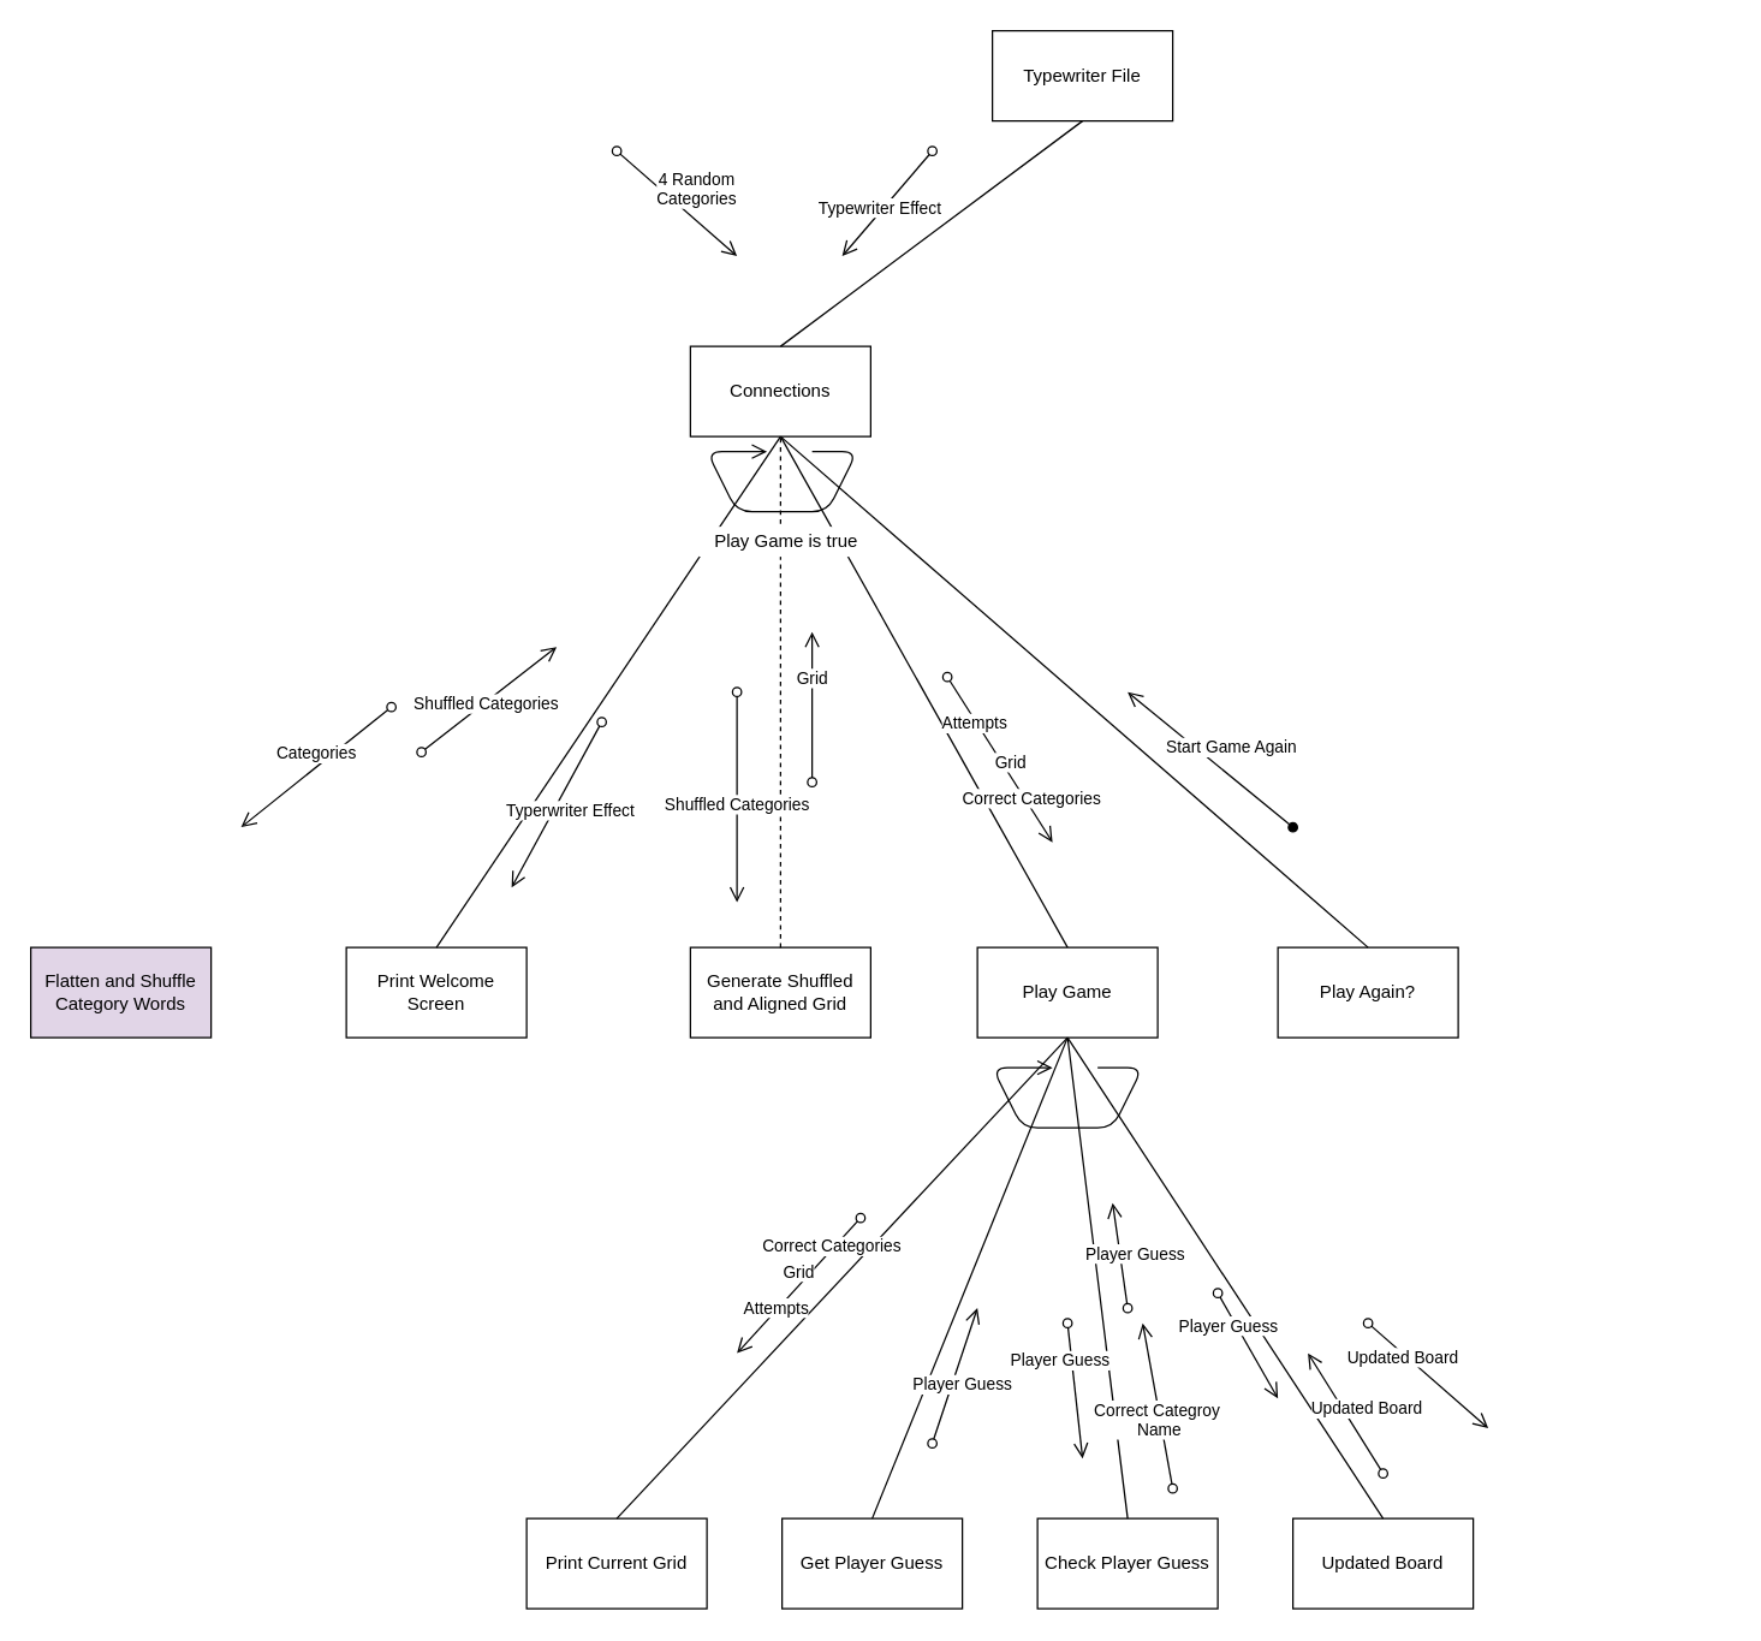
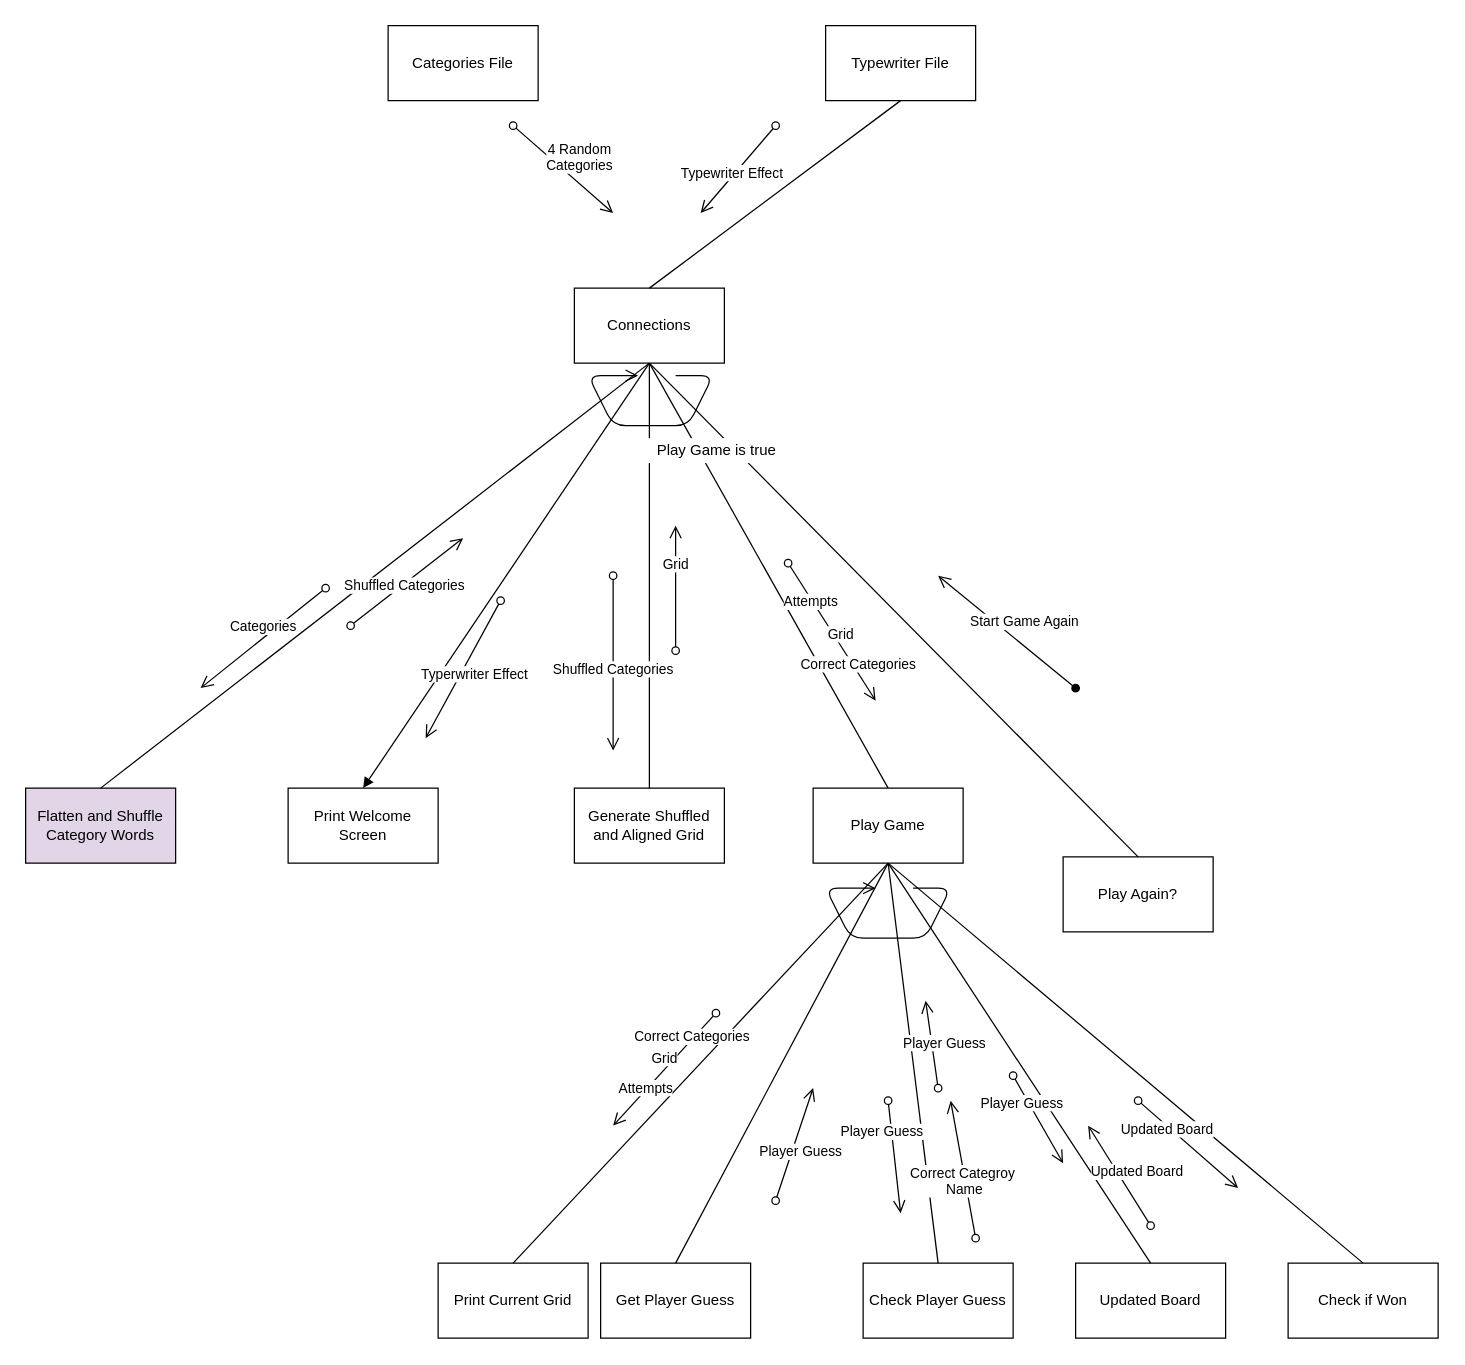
+ <mxCell id="15" value="Categories File" style="rounded=0;whiteSpace=wrap;html=1;" vertex="1" parent="1"><mxGeometry x="310" y="20" width="120" height="60" as="geometry" /></mxCell>
- <mxCell id="23" value="Play Game is true" style="text;html=1;align=center;verticalAlign=middle;whiteSpace=wrap;rounded=0;fillColor=default;" vertex="1" parent="1"><mxGeometry x="464.5" y="350" width="115.5" height="20" as="geometry" /></mxCell>
+ <mxCell id="23" value="Play Game is true" style="text;html=1;align=center;verticalAlign=middle;whiteSpace=wrap;rounded=0;fillColor=default;" vertex="1" parent="1"><mxGeometry x="514.5" y="350" width="115.5" height="20" as="geometry" /></mxCell>
+ <mxCell id="8" value="" style="endArrow=none;html=1;rounded=0;exitX=0.5;exitY=0;exitDx=0;exitDy=0;entryX=0.5;entryY=1;entryDx=0;entryDy=0;" parent="1" source="5" target="4" edge="1"><mxGeometry width="50" height="50" relative="1" as="geometry"><mxPoint x="260" y="740" as="sourcePoint" /><mxPoint x="310" y="690" as="targetPoint" /></mxGeometry></mxCell>
- <mxCell id="13" value="" style="endArrow=none;html=1;rounded=0;exitX=0.5;exitY=0;exitDx=0;exitDy=0;entryX=0.5;entryY=1;entryDx=0;entryDy=0;dashed=1;" parent="1" source="7" target="4" edge="1"><mxGeometry width="50" height="50" relative="1" as="geometry"><mxPoint x="550" y="630" as="sourcePoint" /><mxPoint x="550" y="360" as="targetPoint" /></mxGeometry></mxCell>
+ <mxCell id="13" value="" style="endArrow=none;html=1;rounded=0;exitX=0.5;exitY=0;exitDx=0;exitDy=0;entryX=0.5;entryY=1;entryDx=0;entryDy=0;" parent="1" source="7" target="4" edge="1"><mxGeometry width="50" height="50" relative="1" as="geometry"><mxPoint x="550" y="630" as="sourcePoint" /><mxPoint x="550" y="360" as="targetPoint" /></mxGeometry></mxCell>
- <mxCell id="9" value="" style="endArrow=none;html=1;rounded=0;entryX=0.5;entryY=0;entryDx=0;entryDy=0;exitX=0.5;exitY=1;exitDx=0;exitDy=0;" parent="1" source="4" target="6" edge="1"><mxGeometry width="50" height="50" relative="1" as="geometry"><mxPoint x="514" y="367.66" as="sourcePoint" /><mxPoint x="380" y="760" as="targetPoint" /></mxGeometry></mxCell>
+ <mxCell id="9" value="" style="endArrow=block;html=1;rounded=0;entryX=0.5;entryY=0;entryDx=0;entryDy=0;exitX=0.5;exitY=1;exitDx=0;exitDy=0;" parent="1" source="4" target="6" edge="1"><mxGeometry width="50" height="50" relative="1" as="geometry"><mxPoint x="514" y="367.66" as="sourcePoint" /><mxPoint x="380" y="760" as="targetPoint" /></mxGeometry></mxCell>
- <mxCell id="19" value="Play Again?" style="rounded=0;whiteSpace=wrap;html=1;" vertex="1" parent="1"><mxGeometry x="850" y="630" width="120" height="60" as="geometry" /></mxCell>
+ <mxCell id="19" value="Play Again?" style="rounded=0;whiteSpace=wrap;html=1;" vertex="1" parent="1"><mxGeometry x="850" y="685" width="120" height="60" as="geometry" /></mxCell>
+ <mxCell id="36" value="" style="endArrow=none;html=1;rounded=0;entryX=0.5;entryY=1;entryDx=0;entryDy=0;exitX=0.5;exitY=0;exitDx=0;exitDy=0;" edge="1" parent="1" source="32" target="24"><mxGeometry width="50" height="50" relative="1" as="geometry"><mxPoint x="720" y="810" as="sourcePoint" /><mxPoint x="770" y="760" as="targetPoint" /></mxGeometry></mxCell>
- <mxCell id="30" value="Get Player Guess" style="rounded=0;whiteSpace=wrap;html=1;" vertex="1" parent="1"><mxGeometry x="520" y="1010" width="120" height="60" as="geometry" /></mxCell>
+ <mxCell id="30" value="Get Player Guess" style="rounded=0;whiteSpace=wrap;html=1;" vertex="1" parent="1"><mxGeometry x="480" y="1010" width="120" height="60" as="geometry" /></mxCell>
+ <mxCell id="32" value="Check if Won" style="rounded=0;whiteSpace=wrap;html=1;" vertex="1" parent="1"><mxGeometry x="1030" y="1010" width="120" height="60" as="geometry" /></mxCell>
